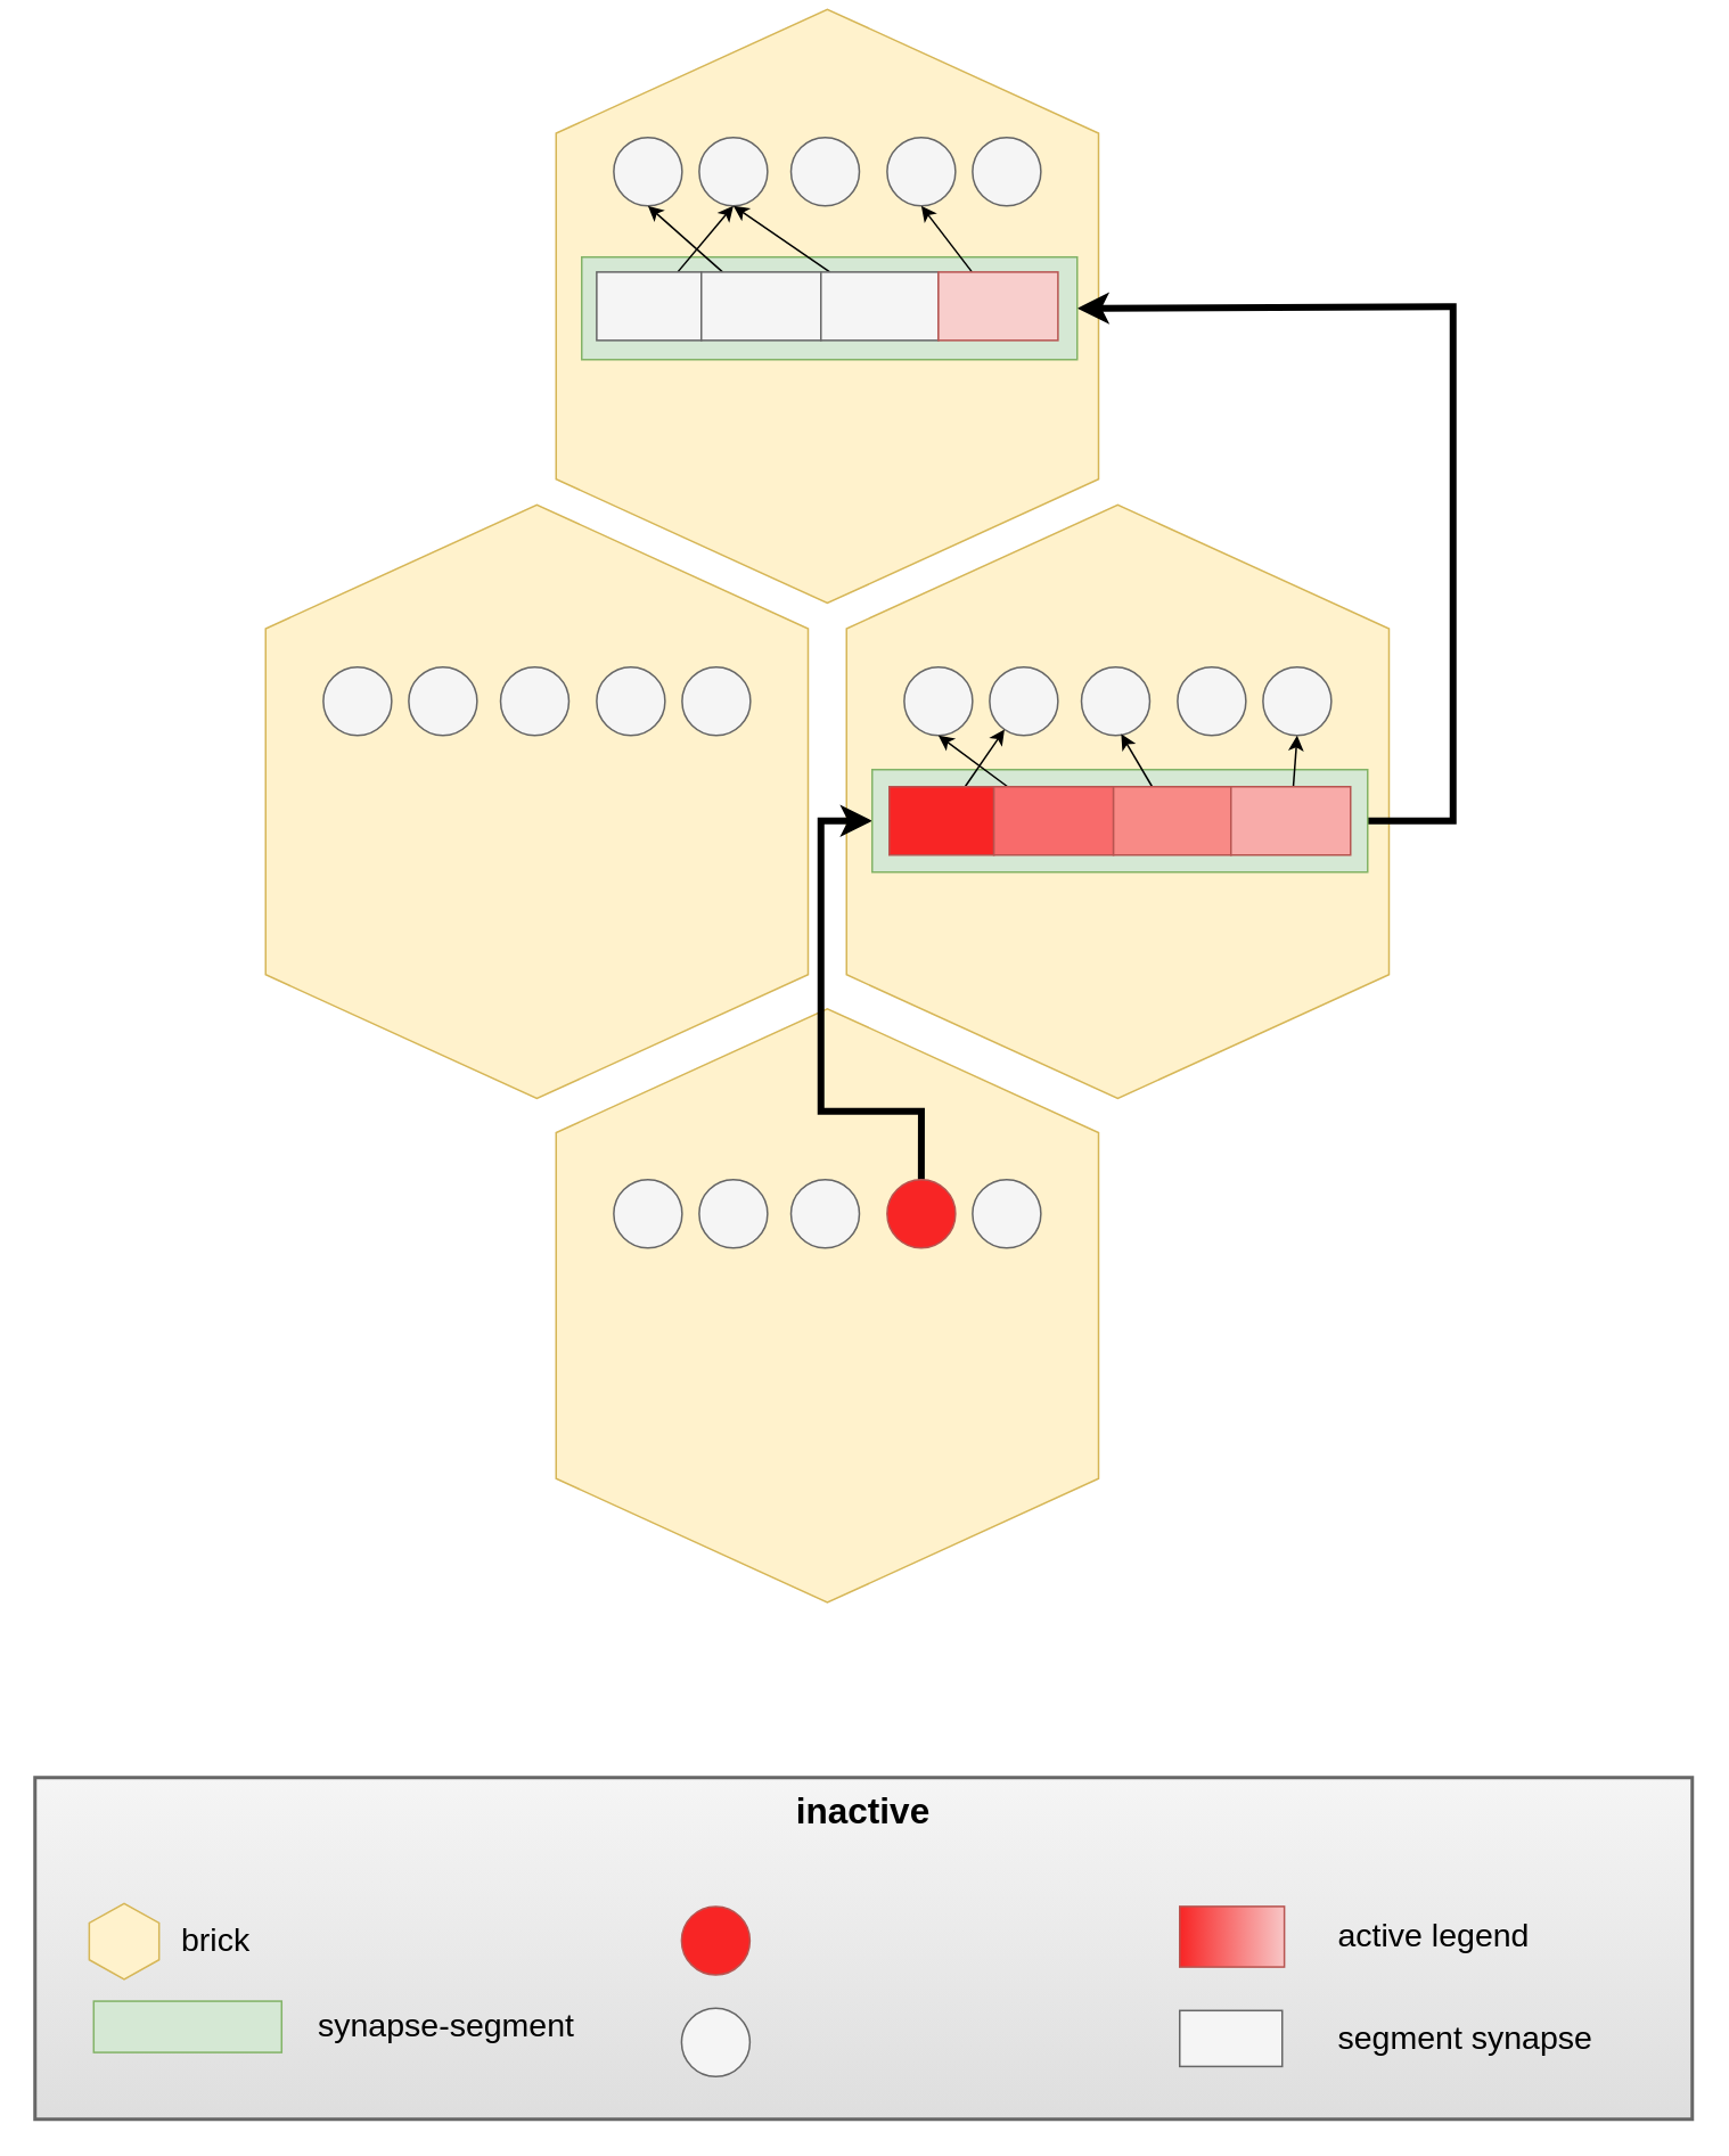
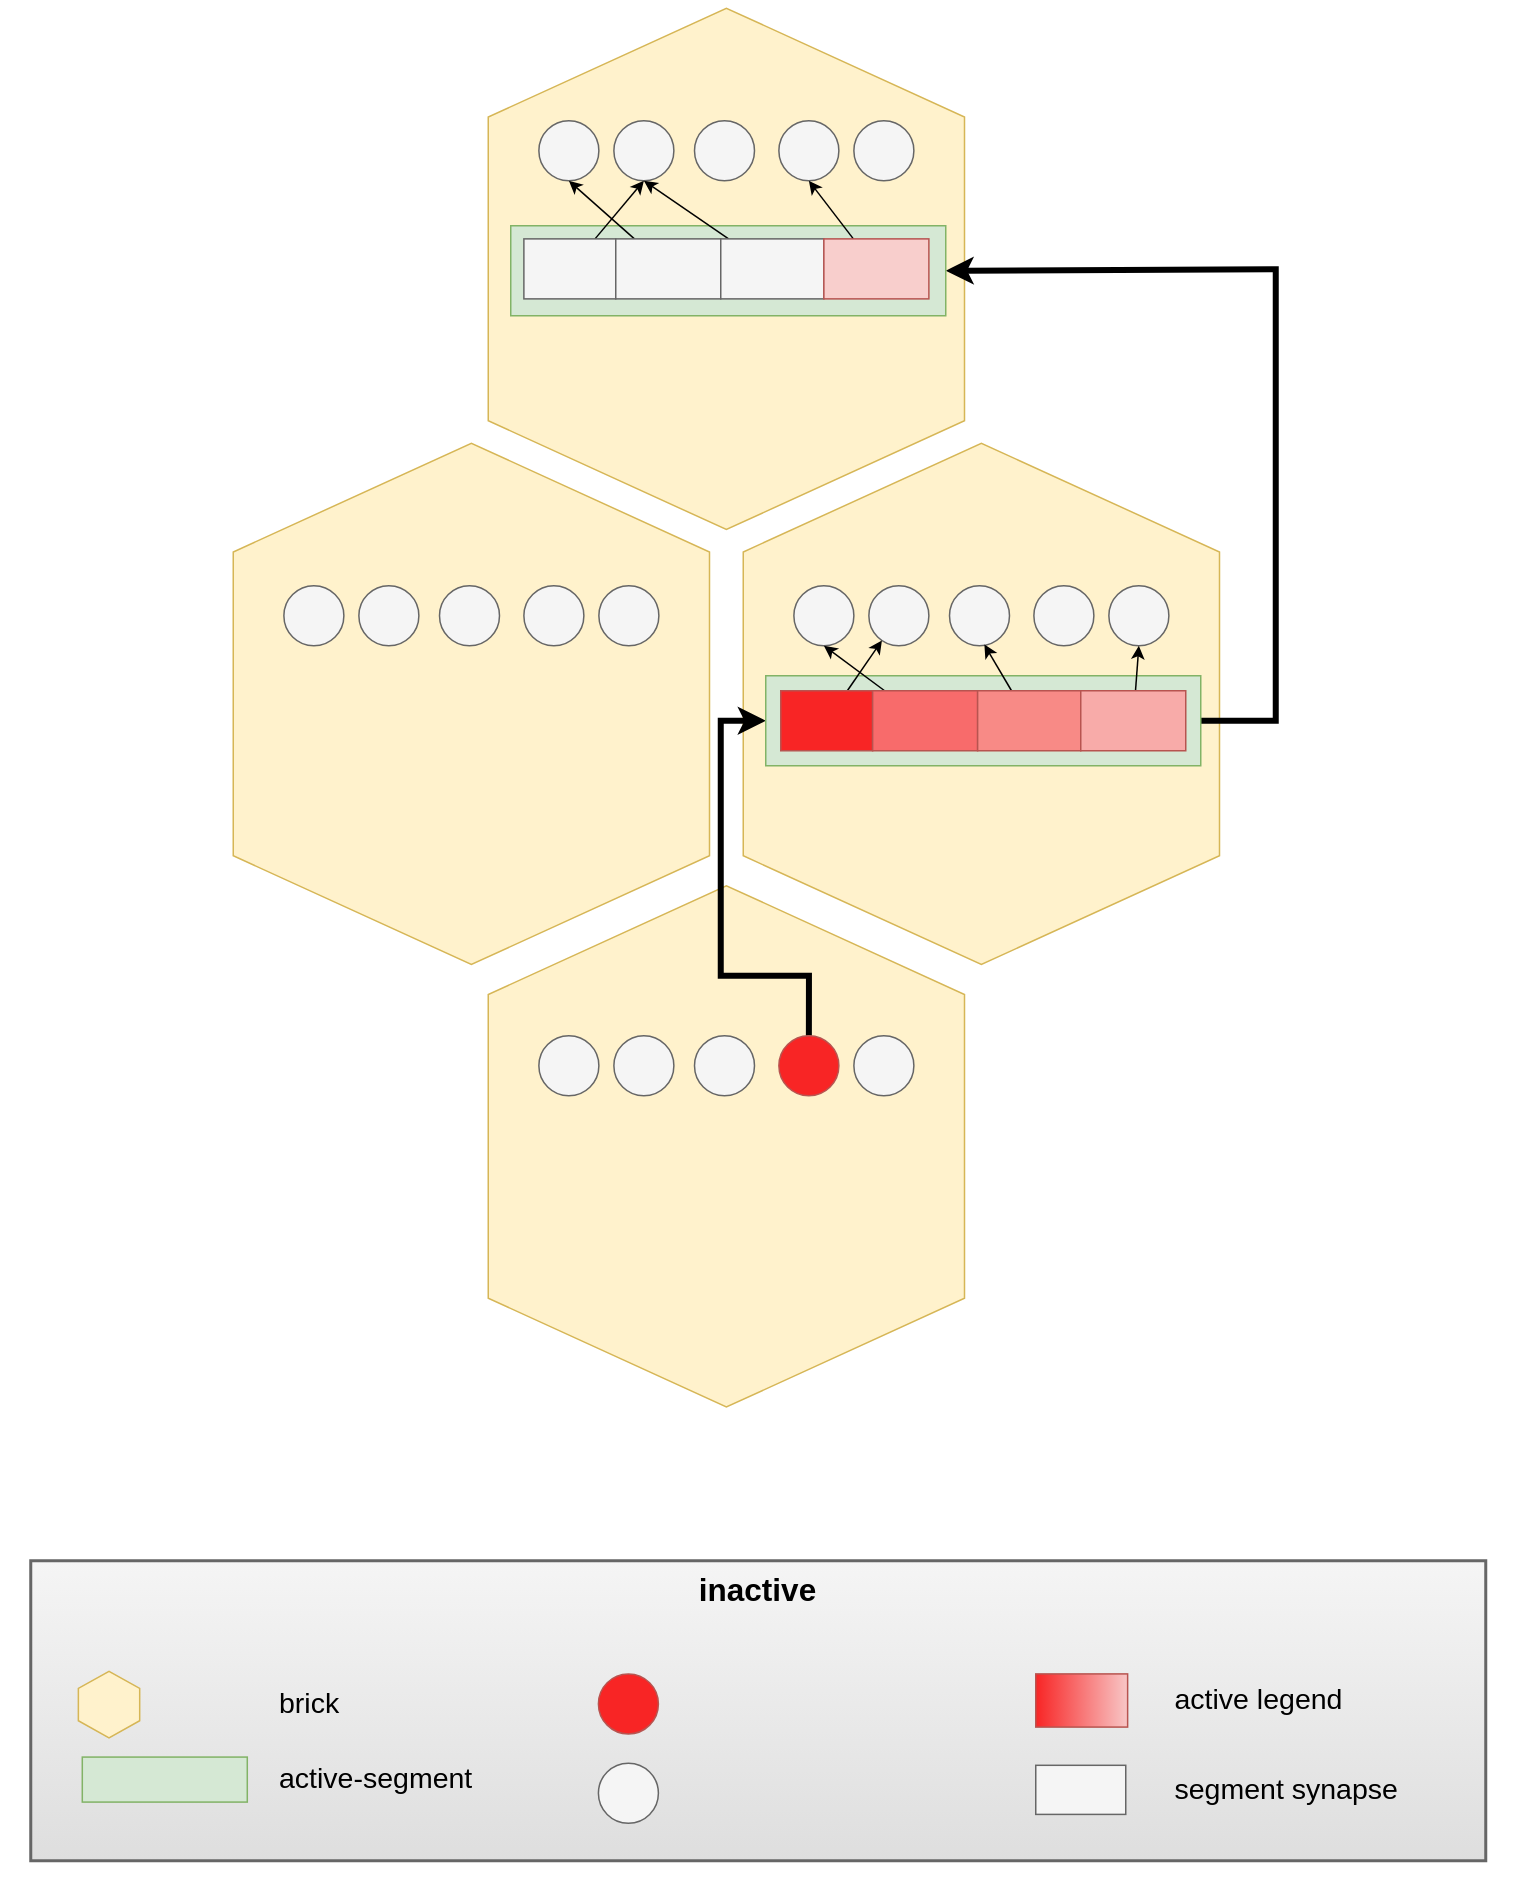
- <mxCell id="48" value="brick" style="text;html=1;strokeColor=none;fillColor=none;align=left;verticalAlign=middle;whiteSpace=wrap;rounded=0;shadow=0;glass=0;sketch=0;fontFamily=Helvetica;fontStyle=0;fontSize=19;" parent="1" vertex="1"><mxGeometry x="104.36" y="1125.89" width="176.89" height="20" as="geometry" /></mxCell>
+ <mxCell id="48" value="brick" style="text;html=1;strokeColor=none;fillColor=none;align=left;verticalAlign=middle;whiteSpace=wrap;rounded=0;shadow=0;glass=0;sketch=0;fontFamily=Helvetica;fontStyle=0;fontSize=19;" parent="1" vertex="1"><mxGeometry x="184.36" y="1125.89" width="176.89" height="20" as="geometry" /></mxCell>
- <mxCell id="49" value="synapse-segment" style="text;html=1;strokeColor=none;fillColor=none;align=left;verticalAlign=middle;whiteSpace=wrap;rounded=0;shadow=0;glass=0;sketch=0;fontFamily=Helvetica;fontStyle=0;fontSize=19;" parent="1" vertex="1"><mxGeometry x="184.36" y="1175.89" width="171.25" height="20" as="geometry" /></mxCell>
+ <mxCell id="49" value="active-segment" style="text;html=1;strokeColor=none;fillColor=none;align=left;verticalAlign=middle;whiteSpace=wrap;rounded=0;shadow=0;glass=0;sketch=0;fontFamily=Helvetica;fontStyle=0;fontSize=19;" parent="1" vertex="1"><mxGeometry x="184.36" y="1175.89" width="171.25" height="20" as="geometry" /></mxCell>
